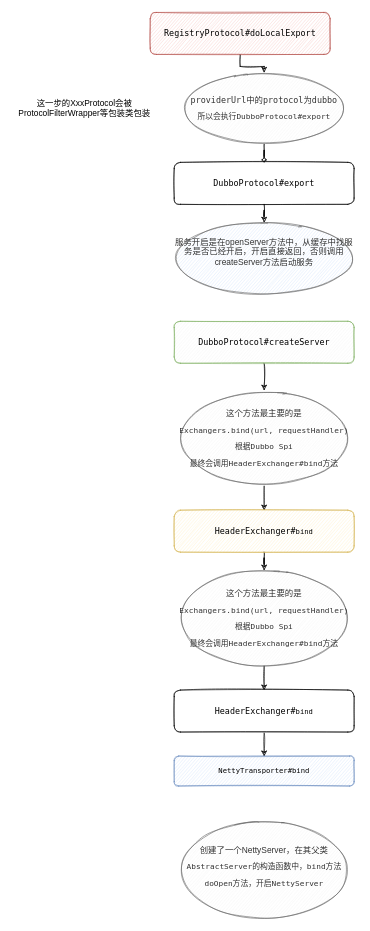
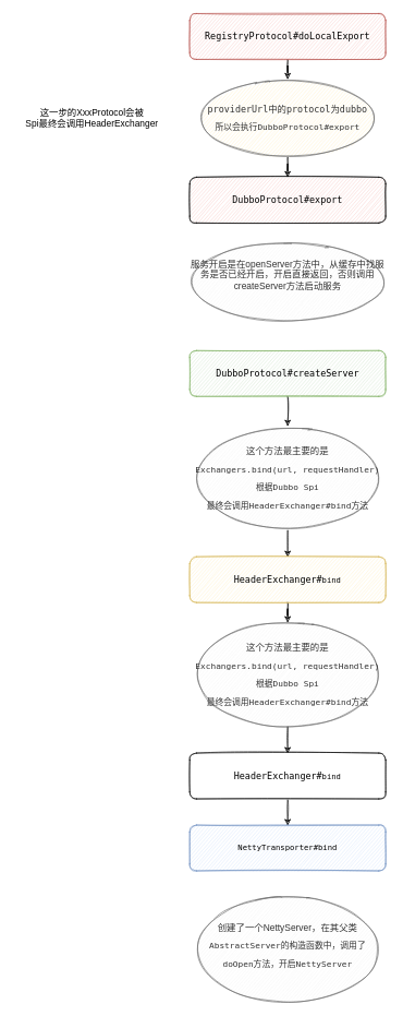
- <mxCell id="3" value="&lt;pre&gt;&lt;font style=&quot;font-size: 14px&quot;&gt;&lt;font&gt;RegistryProtocol#&lt;/font&gt;doLocalExport&lt;/font&gt;&lt;/pre&gt;" style="rounded=1;whiteSpace=wrap;html=1;shadow=0;sketch=1;fillColor=#f8cecc;strokeColor=#b85450;" vertex="1" parent="1"><mxGeometry x="250" y="20" width="300" height="70" as="geometry" /></mxCell>
+ <mxCell id="3" value="&lt;pre&gt;&lt;font style=&quot;font-size: 14px&quot;&gt;&lt;font&gt;RegistryProtocol#&lt;/font&gt;doLocalExport&lt;/font&gt;&lt;/pre&gt;" style="rounded=1;whiteSpace=wrap;html=1;shadow=0;sketch=1;fillColor=#f8cecc;strokeColor=#b85450;" vertex="1" parent="1"><mxGeometry x="290" y="20" width="300" height="70" as="geometry" /></mxCell>
- <mxCell id="21" value="&lt;font style=&quot;font-size: 14px&quot;&gt;这一步的XxxProtocol会被&lt;br&gt;ProtocolFilterWrapper等包装类包装&lt;/font&gt;" style="text;html=1;align=center;verticalAlign=middle;resizable=0;points=[];autosize=1;" vertex="1" parent="1"><mxGeometry x="20" y="160" width="240" height="40" as="geometry" /></mxCell>
+ <mxCell id="21" value="&lt;font style=&quot;font-size: 14px&quot;&gt;这一步的XxxProtocol会被&lt;br&gt;Spi最终会调用HeaderExchanger&lt;/font&gt;" style="text;html=1;align=center;verticalAlign=middle;resizable=0;points=[];autosize=1;" vertex="1" parent="1"><mxGeometry x="20" y="160" width="240" height="40" as="geometry" /></mxCell>
- <mxCell id="5" value="&lt;pre&gt;&lt;font style=&quot;font-size: 14px&quot;&gt;providerUrl中的protocol为dubbo&lt;/font&gt;&lt;/pre&gt;&lt;pre&gt;&lt;font size=&quot;3&quot;&gt;所以会执行DubboProtocol#export&lt;/font&gt;&lt;/pre&gt;" style="ellipse;whiteSpace=wrap;html=1;shadow=0;sketch=1;fillColor=#f5f5f5;strokeColor=#666666;fontColor=#333333;" vertex="1" parent="1"><mxGeometry x="300" y="120" width="280" height="120" as="geometry" /></mxCell>
+ <mxCell id="5" value="&lt;pre&gt;&lt;font style=&quot;font-size: 14px&quot;&gt;providerUrl中的protocol为dubbo&lt;/font&gt;&lt;/pre&gt;&lt;pre&gt;&lt;font size=&quot;3&quot;&gt;所以会执行DubboProtocol#export&lt;/font&gt;&lt;/pre&gt;" style="ellipse;whiteSpace=wrap;html=1;shadow=0;sketch=1;fillColor=#fff2cc;strokeColor=#666666;fontColor=#333333;" vertex="1" parent="1"><mxGeometry x="300" y="120" width="280" height="120" as="geometry" /></mxCell>
- <mxCell id="4" value="" style="edgeStyle=orthogonalEdgeStyle;rounded=0;sketch=1;orthogonalLoop=1;jettySize=auto;html=1;endArrow=diamond;" edge="1" parent="1" source="5" target="7"><mxGeometry relative="1" as="geometry" /></mxCell>
+ <mxCell id="4" value="" style="edgeStyle=orthogonalEdgeStyle;rounded=0;sketch=1;orthogonalLoop=1;jettySize=auto;html=1;" edge="1" parent="1" source="5" target="7"><mxGeometry relative="1" as="geometry" /></mxCell>
- <mxCell id="7" value="&lt;pre&gt;&lt;pre style=&quot;color: rgb(0 , 0 , 0)&quot;&gt;&lt;font style=&quot;font-size: 14px&quot;&gt;DubboProtocol#export&lt;/font&gt;&lt;/pre&gt;&lt;/pre&gt;" style="rounded=1;whiteSpace=wrap;html=1;shadow=0;sketch=1;" vertex="1" parent="1"><mxGeometry x="290" y="270" width="300" height="70" as="geometry" /></mxCell>
+ <mxCell id="7" value="&lt;pre&gt;&lt;pre style=&quot;color: rgb(0 , 0 , 0)&quot;&gt;&lt;font style=&quot;font-size: 14px&quot;&gt;DubboProtocol#export&lt;/font&gt;&lt;/pre&gt;&lt;/pre&gt;" style="rounded=1;whiteSpace=wrap;html=1;shadow=0;sketch=1;fillColor=#f8cecc;" vertex="1" parent="1"><mxGeometry x="290" y="270" width="300" height="70" as="geometry" /></mxCell>
- <mxCell id="6" value="" style="edgeStyle=orthogonalEdgeStyle;rounded=0;sketch=1;orthogonalLoop=1;jettySize=auto;html=1;" edge="1" parent="1" source="7" target="8"><mxGeometry relative="1" as="geometry" /></mxCell>
- <mxCell id="8" value="&lt;font style=&quot;font-size: 14px&quot;&gt;服务开启是在openServer方法中，从缓存中找服务是否已经开启，开启直接返回，否则调用createServer方法启动服务&lt;br&gt;&lt;/font&gt;&lt;span style=&quot;background-color: rgb(43 , 43 , 43) ; color: rgb(169 , 183 , 198) ; font-family: &amp;#34;menlo&amp;#34; ; font-size: 13.5pt&quot;&gt;&lt;br&gt;&lt;/span&gt;" style="ellipse;whiteSpace=wrap;html=1;shadow=0;sketch=1;fillColor=#dae8fc;strokeColor=#666666;fontColor=#333333;" vertex="1" parent="1"><mxGeometry x="285" y="370" width="310" height="120" as="geometry" /></mxCell>
+ <mxCell id="8" value="&lt;font style=&quot;font-size: 14px&quot;&gt;服务开启是在openServer方法中，从缓存中找服务是否已经开启，开启直接返回，否则调用createServer方法启动服务&lt;br&gt;&lt;/font&gt;&lt;span style=&quot;background-color: rgb(43 , 43 , 43) ; color: rgb(169 , 183 , 198) ; font-family: &amp;#34;menlo&amp;#34; ; font-size: 13.5pt&quot;&gt;&lt;br&gt;&lt;/span&gt;" style="ellipse;whiteSpace=wrap;html=1;shadow=0;sketch=1;fillColor=#f5f5f5;strokeColor=#666666;fontColor=#333333;" vertex="1" parent="1"><mxGeometry x="285" y="370" width="310" height="120" as="geometry" /></mxCell>
- <mxCell id="10" value="&lt;pre&gt;&lt;pre style=&quot;color: rgb(0 , 0 , 0)&quot;&gt;&lt;pre&gt;&lt;font style=&quot;font-size: 14px&quot;&gt;&lt;font&gt;DubboProtocol#&lt;/font&gt;createServer&lt;/font&gt;&lt;/pre&gt;&lt;/pre&gt;&lt;/pre&gt;" style="rounded=1;whiteSpace=wrap;html=1;shadow=0;sketch=1;fillColor=#f5f5f5;strokeColor=#82b366;" vertex="1" parent="1"><mxGeometry x="290" y="535" width="300" height="70" as="geometry" /></mxCell>
+ <mxCell id="10" value="&lt;pre&gt;&lt;pre style=&quot;color: rgb(0 , 0 , 0)&quot;&gt;&lt;pre&gt;&lt;font style=&quot;font-size: 14px&quot;&gt;&lt;font&gt;DubboProtocol#&lt;/font&gt;createServer&lt;/font&gt;&lt;/pre&gt;&lt;/pre&gt;&lt;/pre&gt;" style="rounded=1;whiteSpace=wrap;html=1;shadow=0;sketch=1;fillColor=#d5e8d4;strokeColor=#82b366;" vertex="1" parent="1"><mxGeometry x="290" y="535" width="300" height="70" as="geometry" /></mxCell>
- <mxCell id="19" value="&lt;pre&gt;&lt;pre&gt;&lt;pre&gt;&lt;pre&gt;NettyTransporter#bind&lt;/pre&gt;&lt;/pre&gt;&lt;/pre&gt;&lt;/pre&gt;" style="rounded=1;whiteSpace=wrap;html=1;shadow=0;sketch=1;fillColor=#dae8fc;strokeColor=#6c8ebf;" vertex="1" parent="1"><mxGeometry x="290" y="1260" width="300" height="50" as="geometry" /></mxCell>
+ <mxCell id="19" value="&lt;pre&gt;&lt;pre&gt;&lt;pre&gt;&lt;pre&gt;NettyTransporter#bind&lt;/pre&gt;&lt;/pre&gt;&lt;/pre&gt;&lt;/pre&gt;" style="rounded=1;whiteSpace=wrap;html=1;shadow=0;sketch=1;fillColor=#dae8fc;strokeColor=#6c8ebf;" vertex="1" parent="1"><mxGeometry x="290" y="1260" width="300" height="70" as="geometry" /></mxCell>
- <mxCell id="20" value="&lt;font style=&quot;font-size: 14px&quot;&gt;创建了一个NettyServer，在其父类&lt;br&gt;&lt;/font&gt;&lt;pre&gt;&lt;font size=&quot;3&quot;&gt;AbstractServer的构造函数中，bind方法&lt;/font&gt;&lt;/pre&gt;&lt;pre&gt;&lt;font size=&quot;3&quot;&gt;doOpen方法，开启NettyServer&lt;/font&gt;&lt;/pre&gt;" style="ellipse;whiteSpace=wrap;html=1;shadow=0;sketch=1;fillColor=#f5f5f5;strokeColor=#666666;fontColor=#333333;" vertex="1" parent="1"><mxGeometry x="295" y="1370" width="290" height="160" as="geometry" /></mxCell>
+ <mxCell id="20" value="&lt;font style=&quot;font-size: 14px&quot;&gt;创建了一个NettyServer，在其父类&lt;br&gt;&lt;/font&gt;&lt;pre&gt;&lt;font size=&quot;3&quot;&gt;AbstractServer的构造函数中，调用了&lt;/font&gt;&lt;/pre&gt;&lt;pre&gt;&lt;font size=&quot;3&quot;&gt;doOpen方法，开启NettyServer&lt;/font&gt;&lt;/pre&gt;" style="ellipse;whiteSpace=wrap;html=1;shadow=0;sketch=1;fillColor=#f5f5f5;strokeColor=#666666;fontColor=#333333;" vertex="1" parent="1"><mxGeometry x="295" y="1370" width="290" height="160" as="geometry" /></mxCell>
